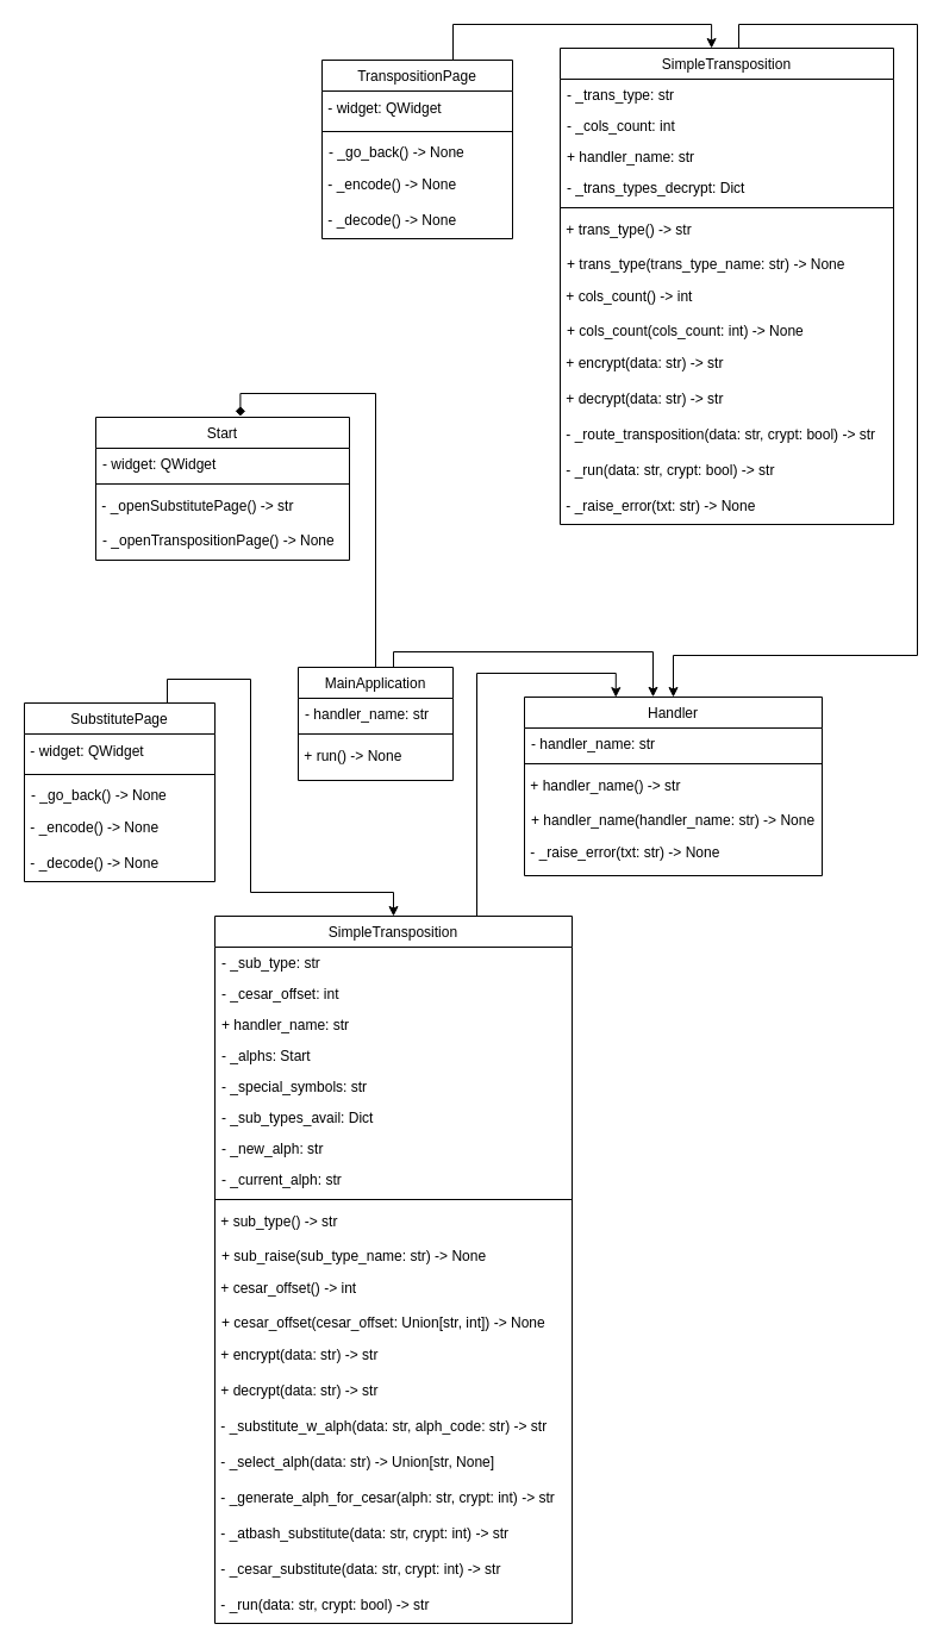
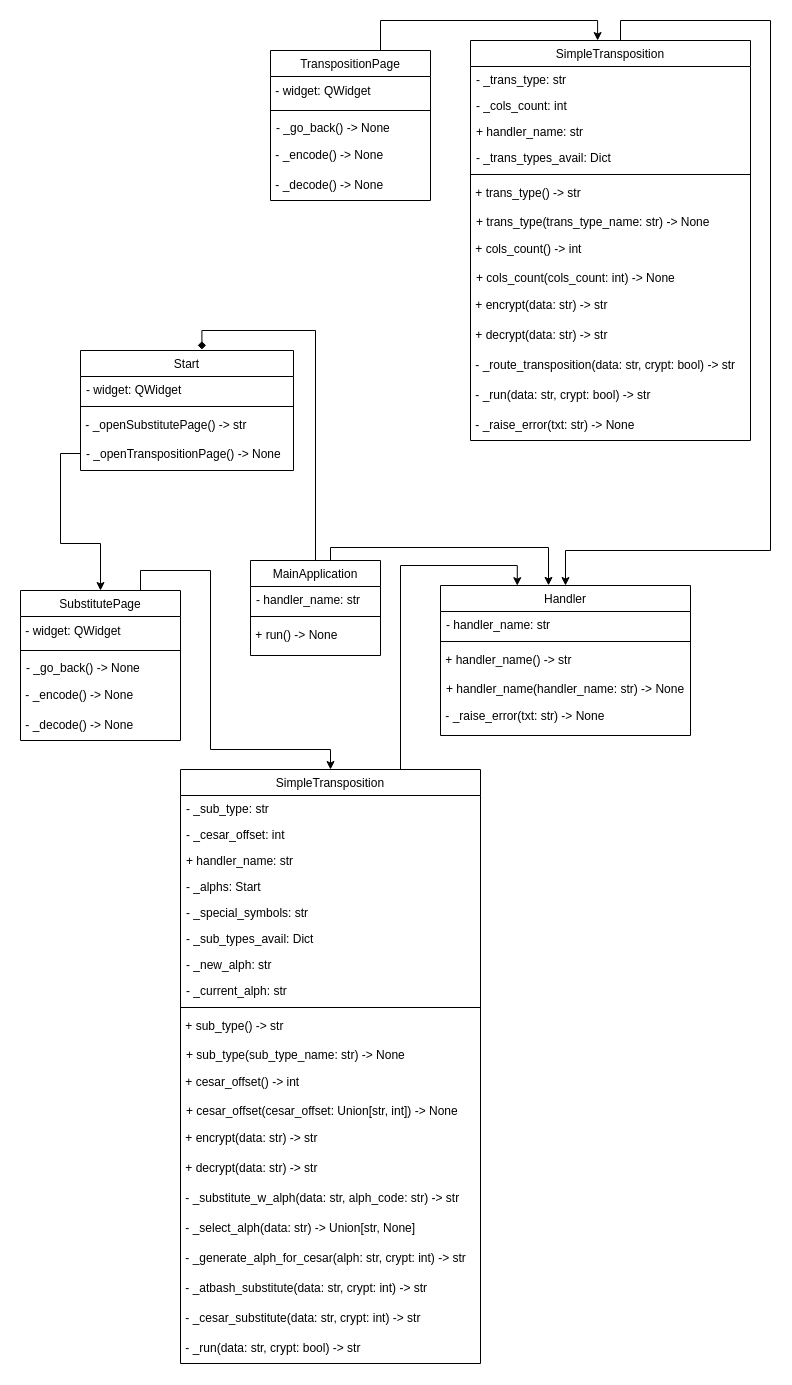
- <mxCell id="19" value="- _trans_types_decrypt: Dict" style="text;align=left;verticalAlign=top;spacingLeft=4;spacingRight=4;overflow=hidden;rotatable=0;points=[[0,0.5],[1,0.5]];portConstraint=eastwest;rounded=0;shadow=0;html=0;" parent="15" vertex="1"><mxGeometry y="104" width="280" height="26" as="geometry" /></mxCell>
+ <mxCell id="19" value="- _trans_types_avail: Dict" style="text;align=left;verticalAlign=top;spacingLeft=4;spacingRight=4;overflow=hidden;rotatable=0;points=[[0,0.5],[1,0.5]];portConstraint=eastwest;rounded=0;shadow=0;html=0;" parent="15" vertex="1"><mxGeometry y="104" width="280" height="26" as="geometry" /></mxCell>
+ <mxCell id="47" style="edgeStyle=orthogonalEdgeStyle;rounded=0;orthogonalLoop=1;jettySize=auto;html=1;entryX=0.5;entryY=0;entryDx=0;entryDy=0;exitX=0;exitY=0.5;exitDx=0;exitDy=0;" edge="1" parent="1" source="39" target="41"><mxGeometry relative="1" as="geometry"><mxPoint x="200" y="470" as="sourcePoint" /><Array as="points"><mxPoint x="60" y="453" /><mxPoint x="60" y="543" /><mxPoint x="100" y="543" /></Array></mxGeometry></mxCell>
- <mxCell id="59" value="+ sub_raise(sub_type_name: str) -&gt; None" style="text;align=left;verticalAlign=top;spacingLeft=4;spacingRight=4;overflow=hidden;rotatable=0;points=[[0,0.5],[1,0.5]];portConstraint=eastwest;" vertex="1" parent="48"><mxGeometry y="272" width="300" height="26" as="geometry" /></mxCell>
+ <mxCell id="59" value="+ sub_type(sub_type_name: str) -&gt; None" style="text;align=left;verticalAlign=top;spacingLeft=4;spacingRight=4;overflow=hidden;rotatable=0;points=[[0,0.5],[1,0.5]];portConstraint=eastwest;" vertex="1" parent="48"><mxGeometry y="272" width="300" height="26" as="geometry" /></mxCell>
